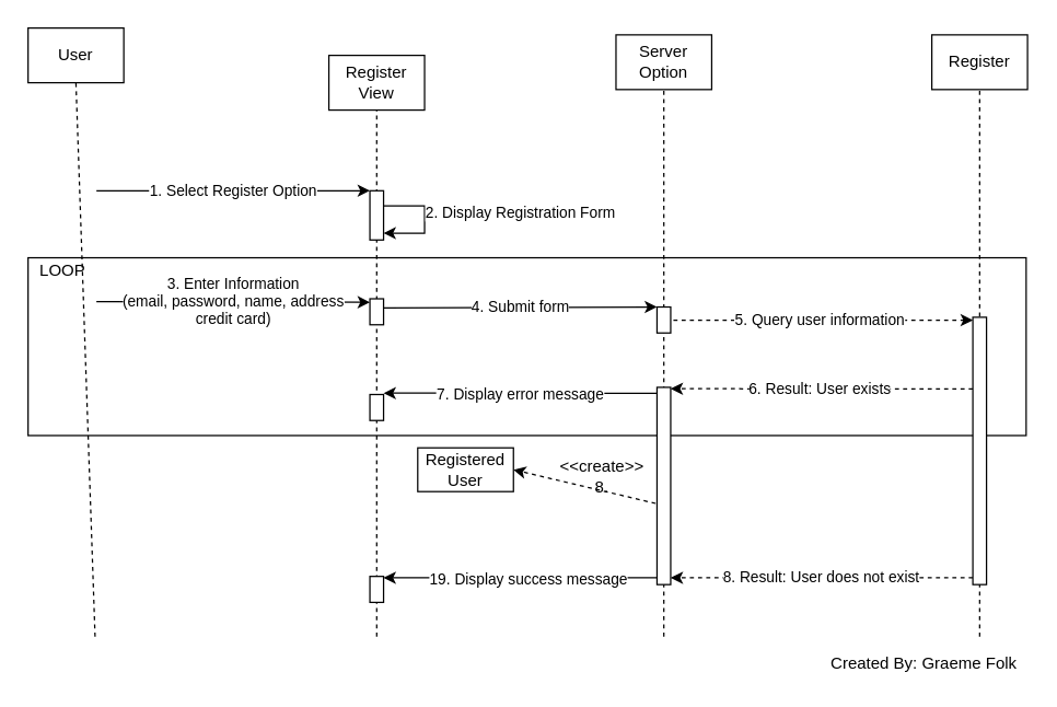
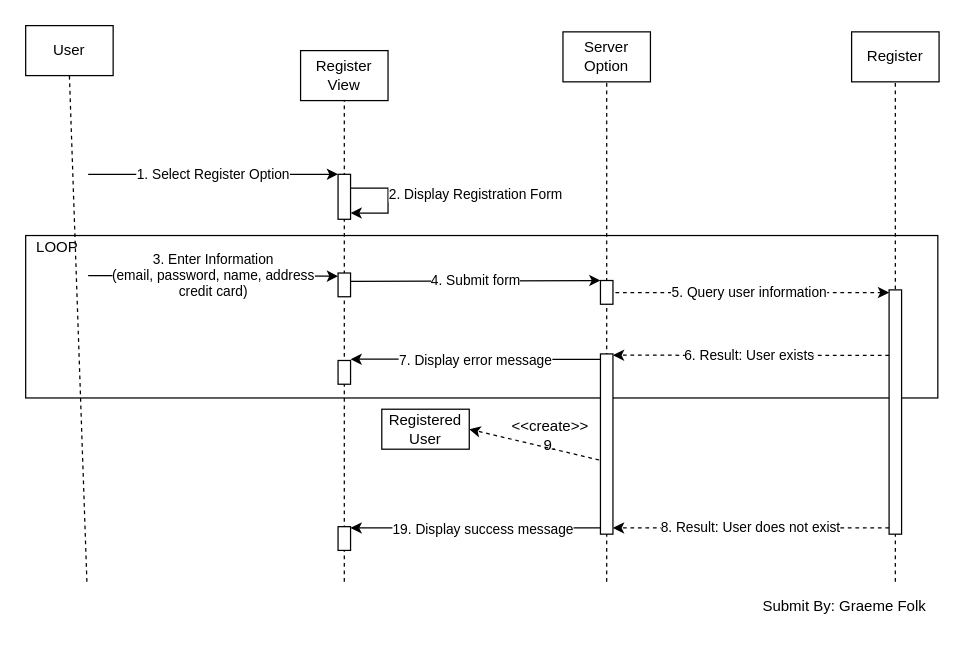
- <mxCell id="19" value="&amp;lt;&amp;lt;create&amp;gt;&amp;gt;&lt;br&gt;8." style="text;html=1;strokeColor=none;fillColor=none;align=center;verticalAlign=middle;whiteSpace=wrap;rounded=0;fontColor=#000000;" parent="1" vertex="1"><mxGeometry x="410" y="333" width="60" height="30" as="geometry" /></mxCell>
+ <mxCell id="19" value="&amp;lt;&amp;lt;create&amp;gt;&amp;gt;&lt;br&gt;9." style="text;html=1;strokeColor=none;fillColor=none;align=center;verticalAlign=middle;whiteSpace=wrap;rounded=0;fontColor=#000000;" parent="1" vertex="1"><mxGeometry x="410" y="333" width="60" height="30" as="geometry" /></mxCell>
- <mxCell id="35" value="Created By: Graeme Folk" style="text;html=1;align=center;verticalAlign=middle;resizable=0;points=[];autosize=1;strokeColor=none;fillColor=none;" vertex="1" parent="1"><mxGeometry x="600" y="475" width="150" height="20" as="geometry" /></mxCell>
+ <mxCell id="35" value="Submit By: Graeme Folk" style="text;html=1;align=center;verticalAlign=middle;resizable=0;points=[];autosize=1;strokeColor=none;fillColor=none;" vertex="1" parent="1"><mxGeometry x="600" y="475" width="150" height="20" as="geometry" /></mxCell>
